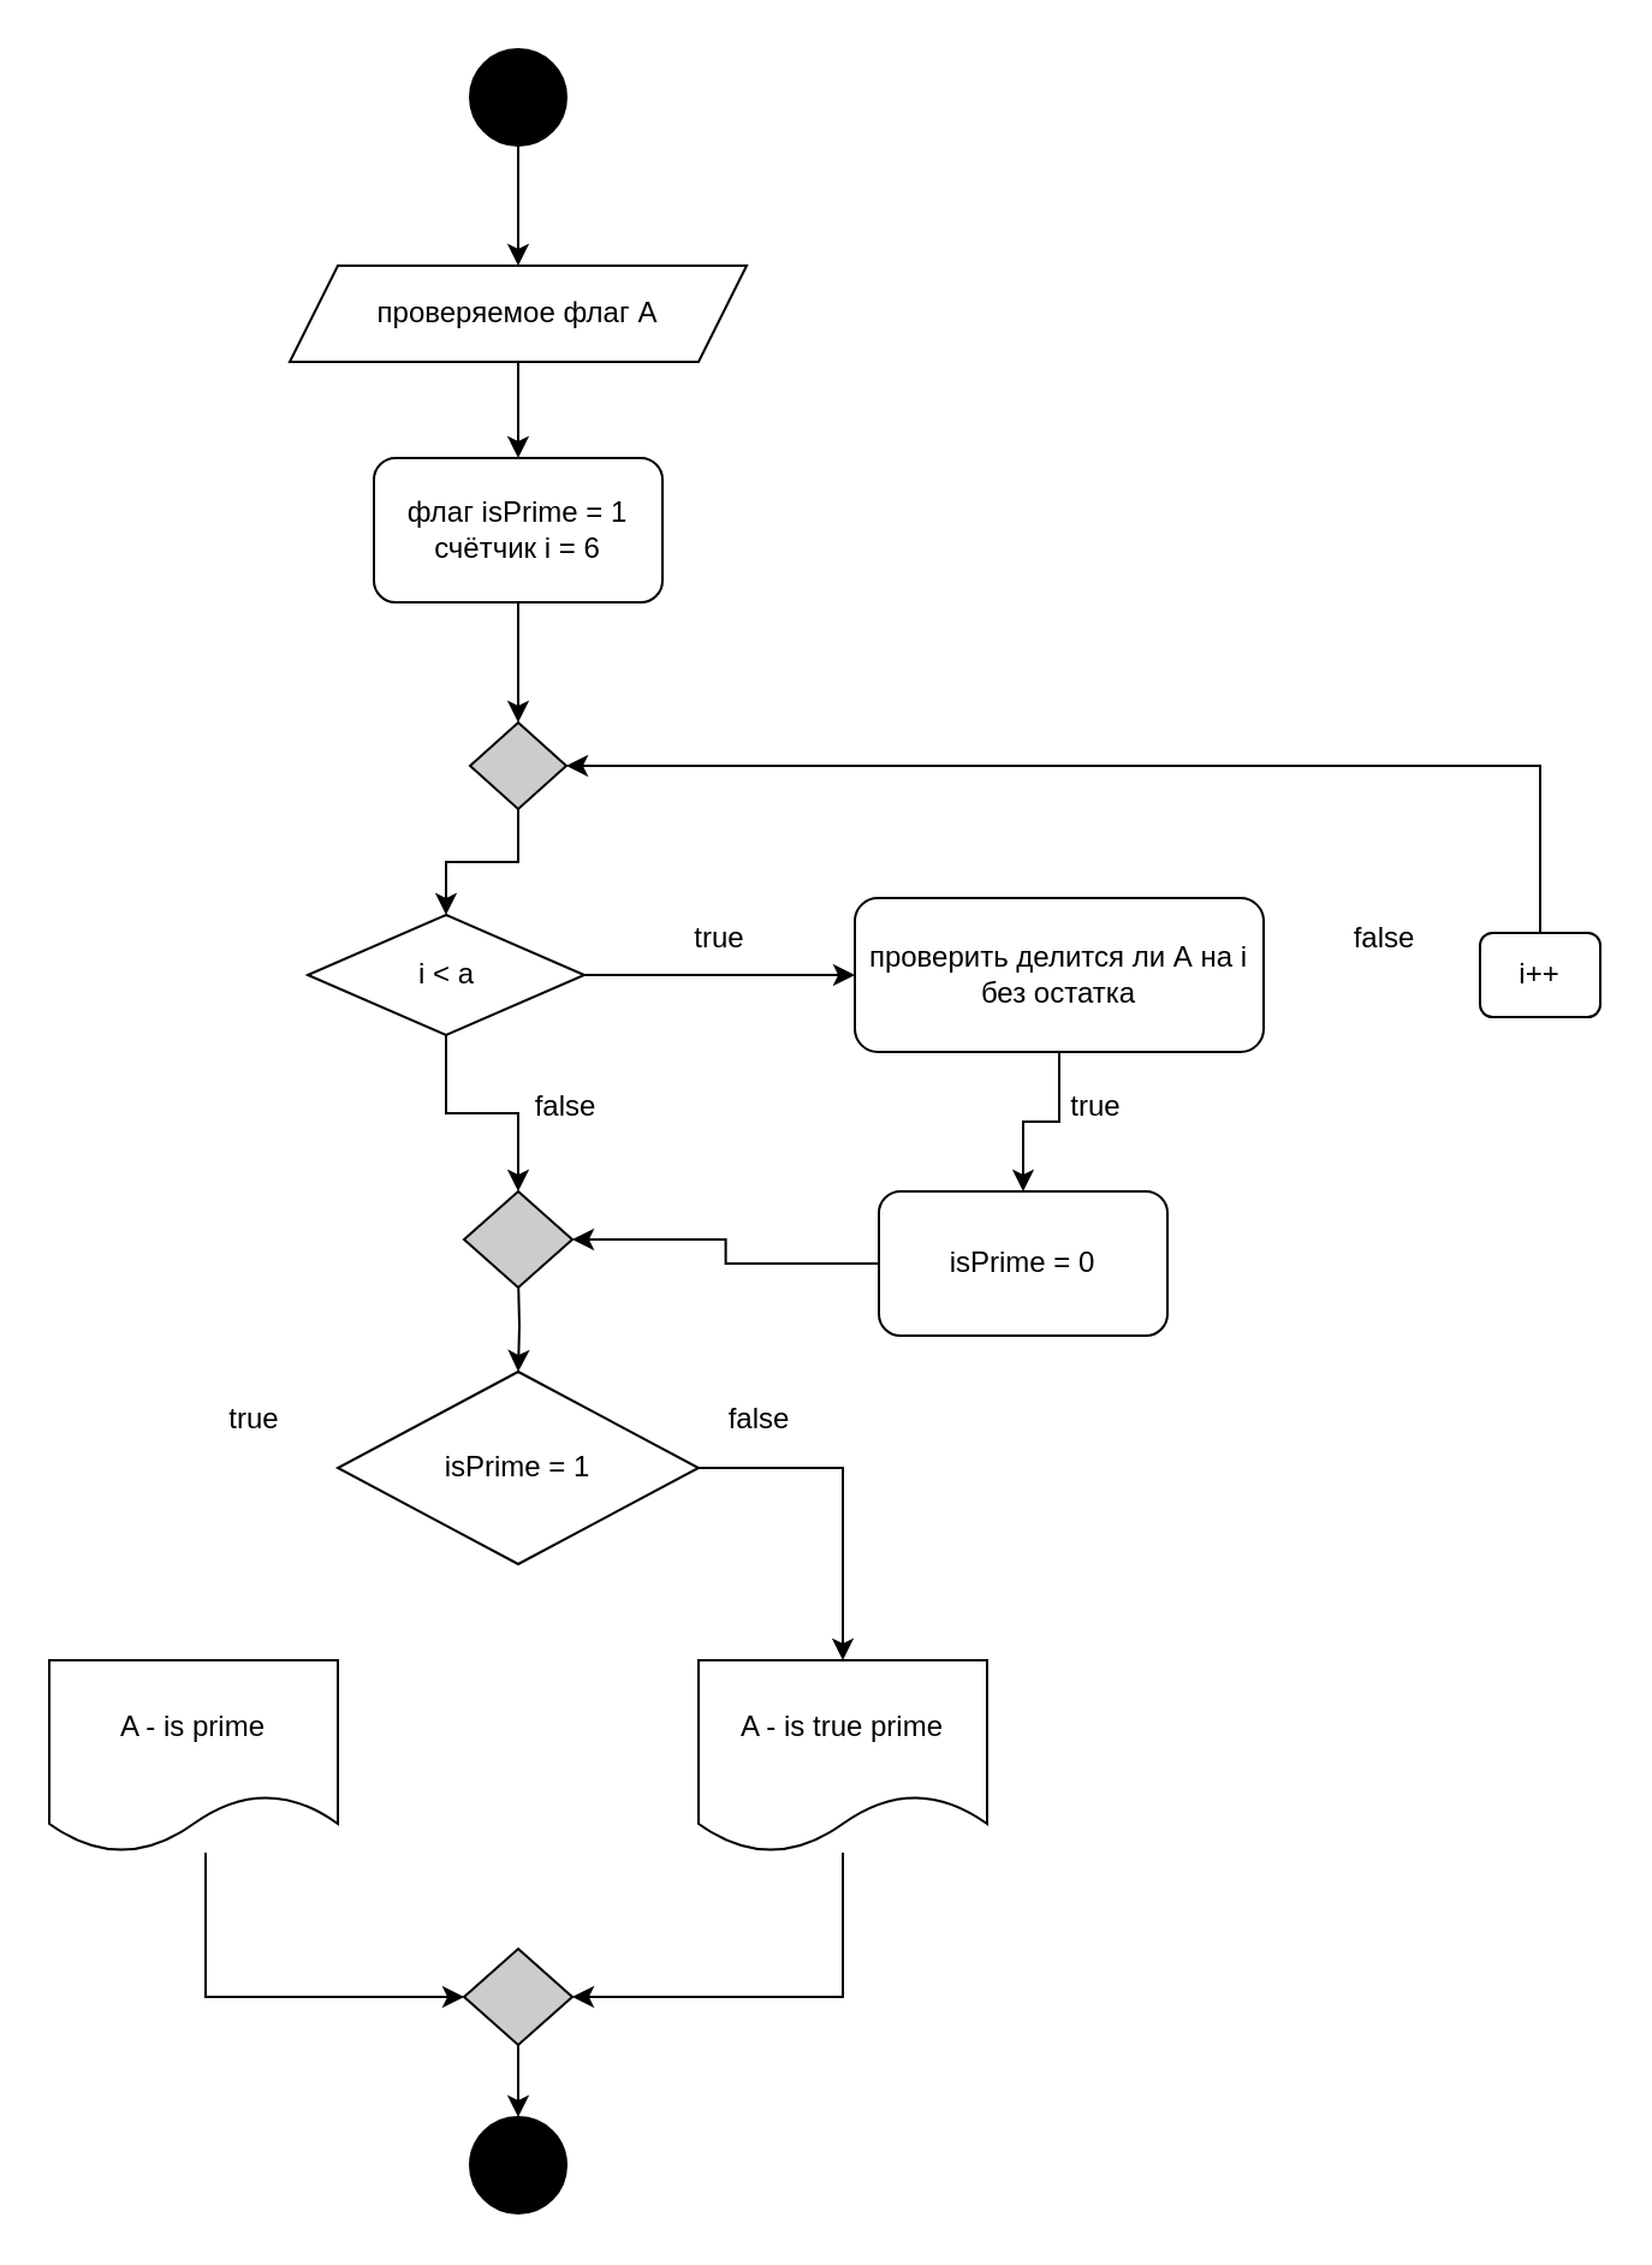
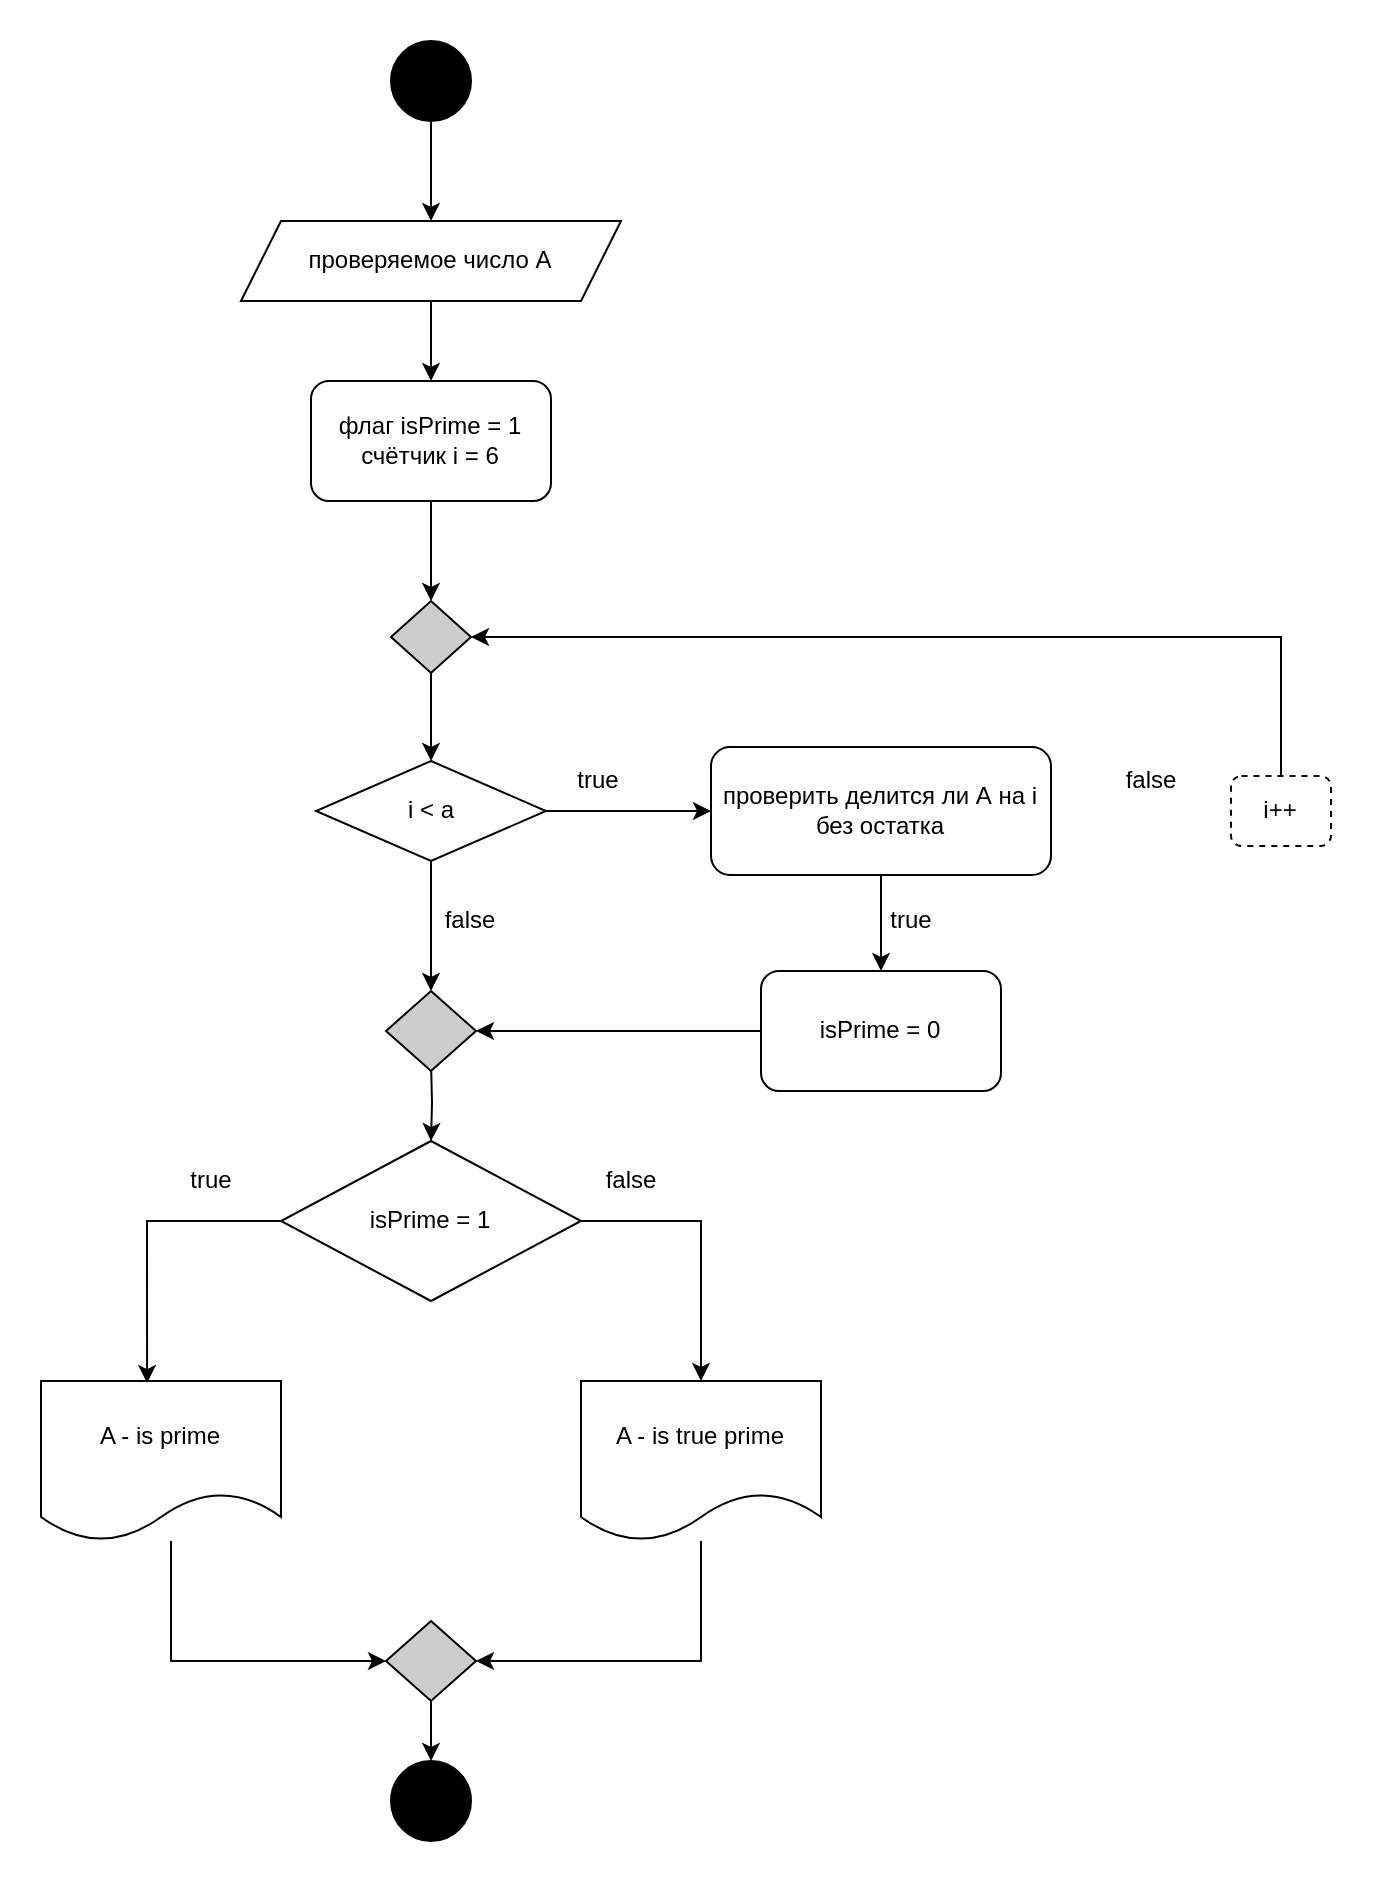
- <mxCell id="5" value="проверяемое флаг A" style="shape=parallelogram;perimeter=parallelogramPerimeter;whiteSpace=wrap;html=1;fixedSize=1;" parent="1" vertex="1"><mxGeometry x="120" y="110" width="190" height="40" as="geometry" /></mxCell>
+ <mxCell id="5" value="проверяемое число A" style="shape=parallelogram;perimeter=parallelogramPerimeter;whiteSpace=wrap;html=1;fixedSize=1;" parent="1" vertex="1"><mxGeometry x="120" y="110" width="190" height="40" as="geometry" /></mxCell>
- <mxCell id="10" value="i &amp;lt; a" style="rhombus;whiteSpace=wrap;html=1;" parent="1" vertex="1"><mxGeometry x="127.5" y="380" width="115" height="50" as="geometry" /></mxCell>
+ <mxCell id="10" value="i &amp;lt; a" style="rhombus;whiteSpace=wrap;html=1;" parent="1" vertex="1"><mxGeometry x="157.5" y="380" width="115" height="50" as="geometry" /></mxCell>
- <mxCell id="32" value="i++" style="rounded=1;whiteSpace=wrap;html=1;fillColor=#FFFFFF;" parent="1" vertex="1"><mxGeometry x="615" y="387.5" width="50" height="35" as="geometry" /></mxCell>
+ <mxCell id="32" value="i++" style="rounded=1;whiteSpace=wrap;html=1;fillColor=#FFFFFF;dashed=1;" parent="1" vertex="1"><mxGeometry x="615" y="387.5" width="50" height="35" as="geometry" /></mxCell>
- <mxCell id="29" value="isPrime = 0" style="rounded=1;whiteSpace=wrap;html=1;fillColor=#FFFFFF;" parent="1" vertex="1"><mxGeometry x="365" y="495" width="120" height="60" as="geometry" /></mxCell>
+ <mxCell id="29" value="isPrime = 0" style="rounded=1;whiteSpace=wrap;html=1;fillColor=#FFFFFF;" parent="1" vertex="1"><mxGeometry x="380" y="485" width="120" height="60" as="geometry" /></mxCell>
+ <mxCell id="20" style="edgeStyle=orthogonalEdgeStyle;rounded=0;orthogonalLoop=1;jettySize=auto;html=1;entryX=0.442;entryY=0.013;entryDx=0;entryDy=0;entryPerimeter=0;" parent="1" source="22" target="14" edge="1"><mxGeometry relative="1" as="geometry"><Array as="points"><mxPoint x="73" y="610" /></Array></mxGeometry></mxCell>
